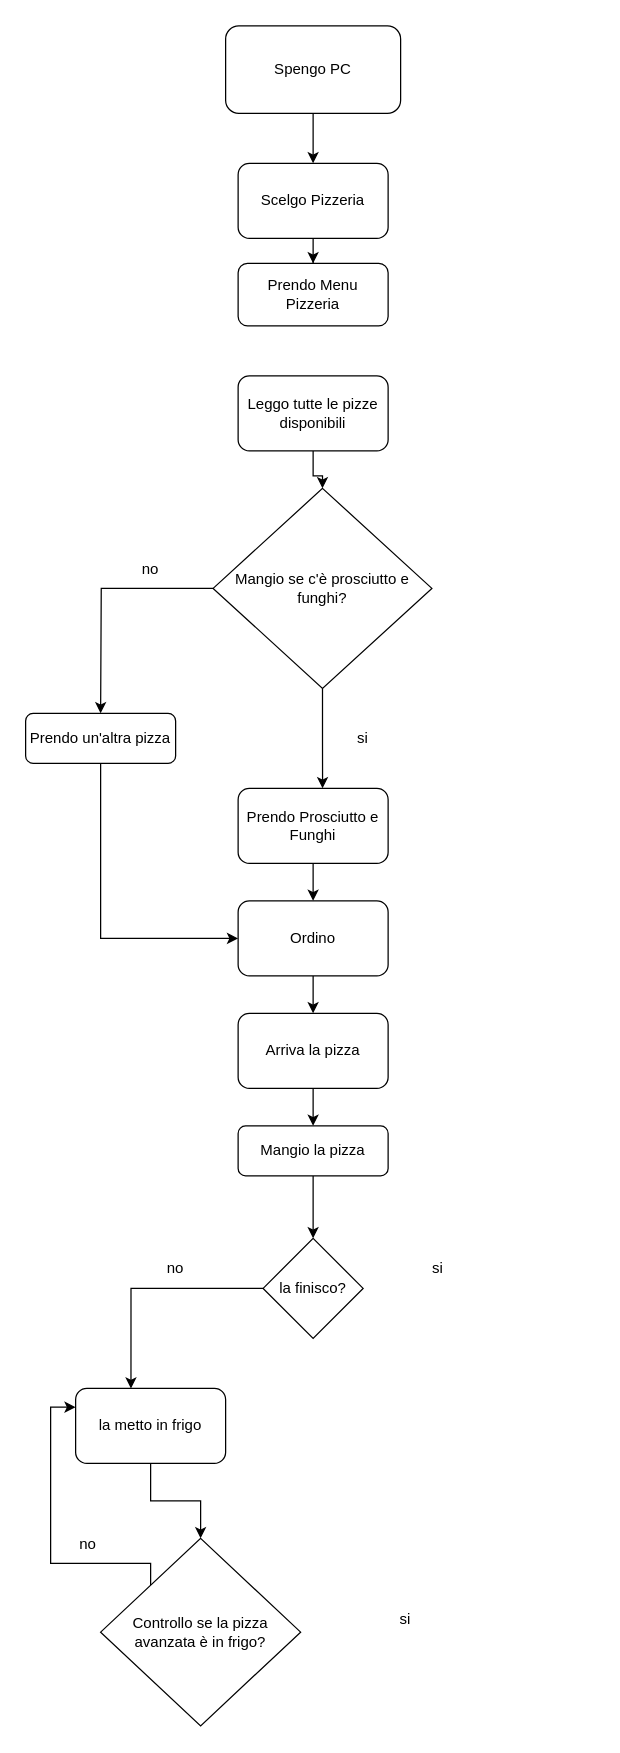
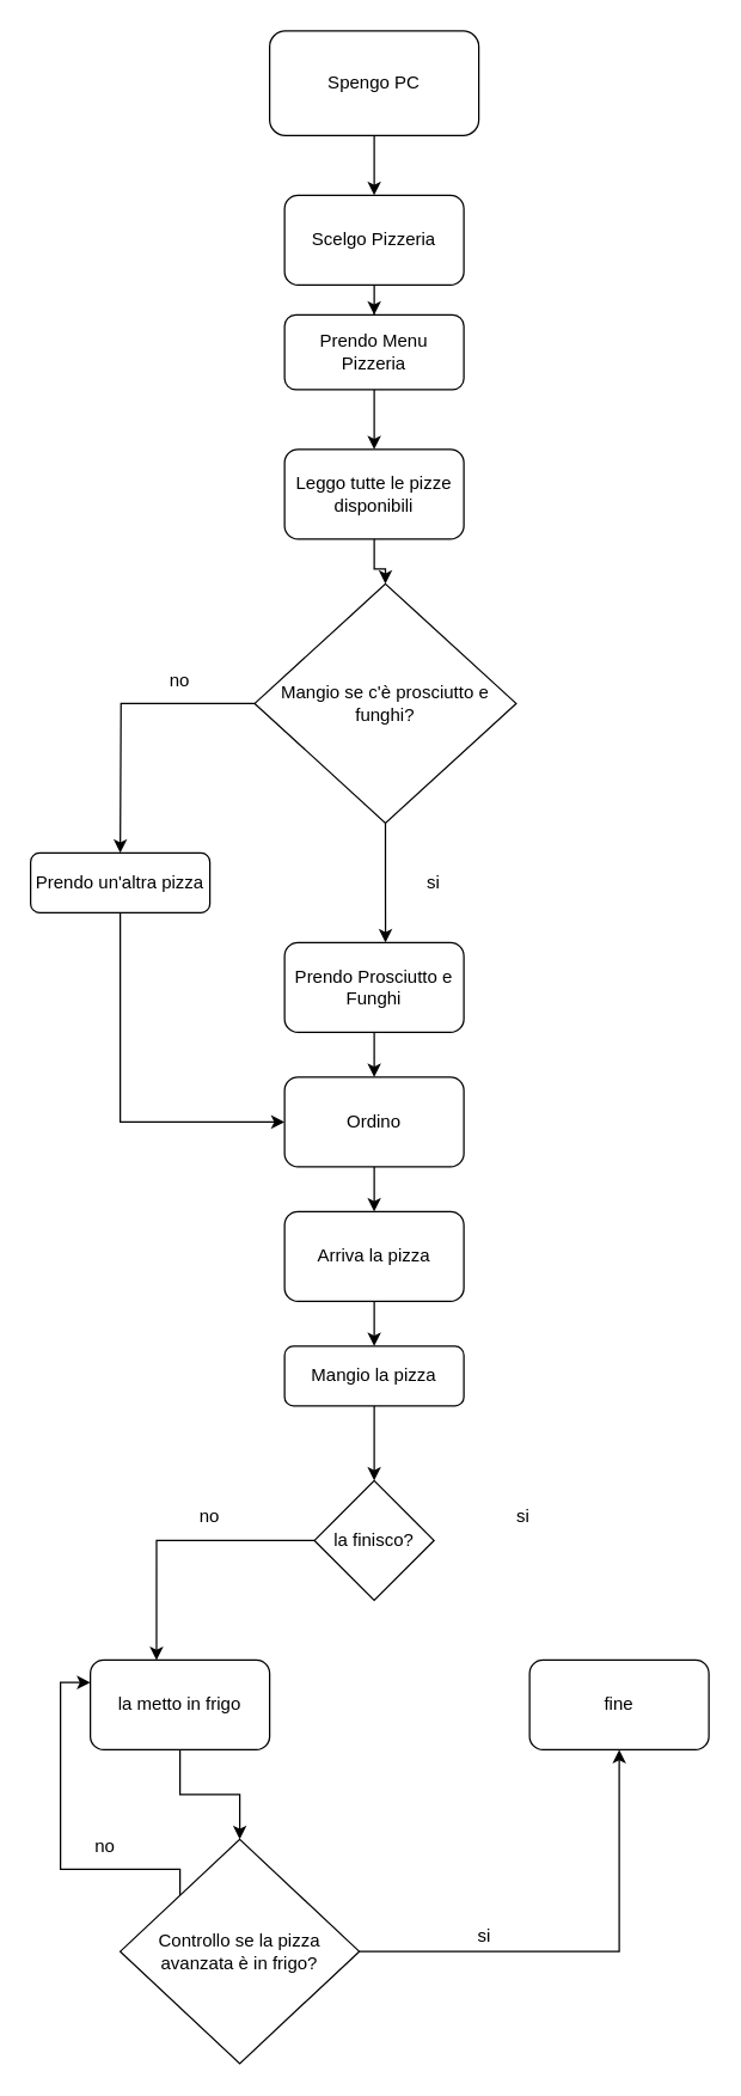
+ <mxCell id="6" style="edgeStyle=orthogonalEdgeStyle;rounded=0;orthogonalLoop=1;jettySize=auto;html=1;" edge="1" parent="1" source="7" target="9"><mxGeometry relative="1" as="geometry" /></mxCell>
+ <mxCell id="23" value="fine" style="rounded=1;whiteSpace=wrap;html=1;" vertex="1" parent="1"><mxGeometry x="354" y="1110" width="120" height="60" as="geometry" /></mxCell>
+ <mxCell id="28" style="edgeStyle=orthogonalEdgeStyle;rounded=0;orthogonalLoop=1;jettySize=auto;html=1;entryX=0.5;entryY=1;entryDx=0;entryDy=0;" edge="1" parent="1" source="30" target="23"><mxGeometry relative="1" as="geometry" /></mxCell>
